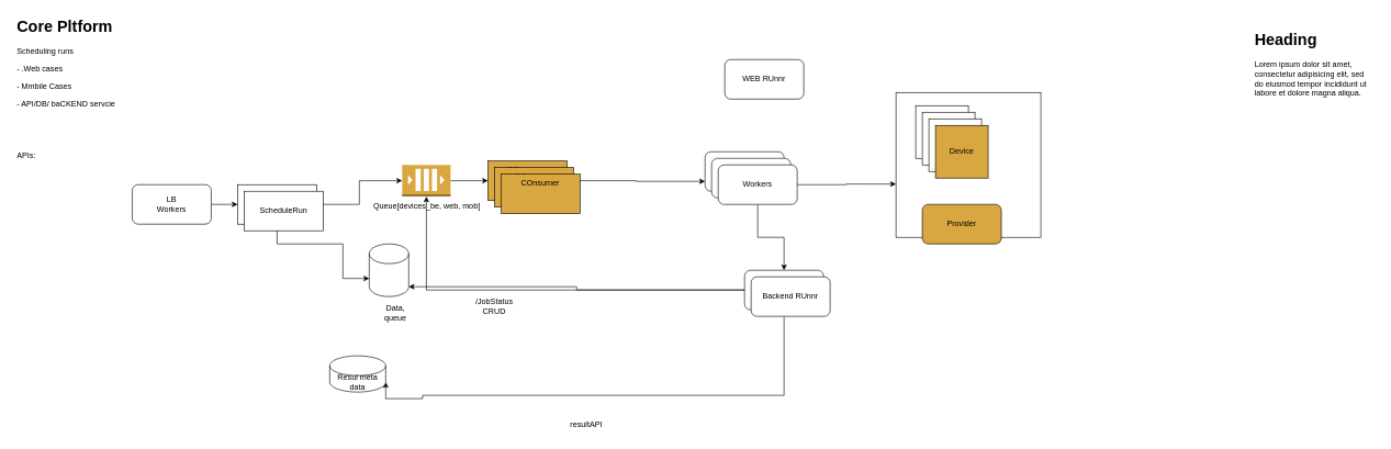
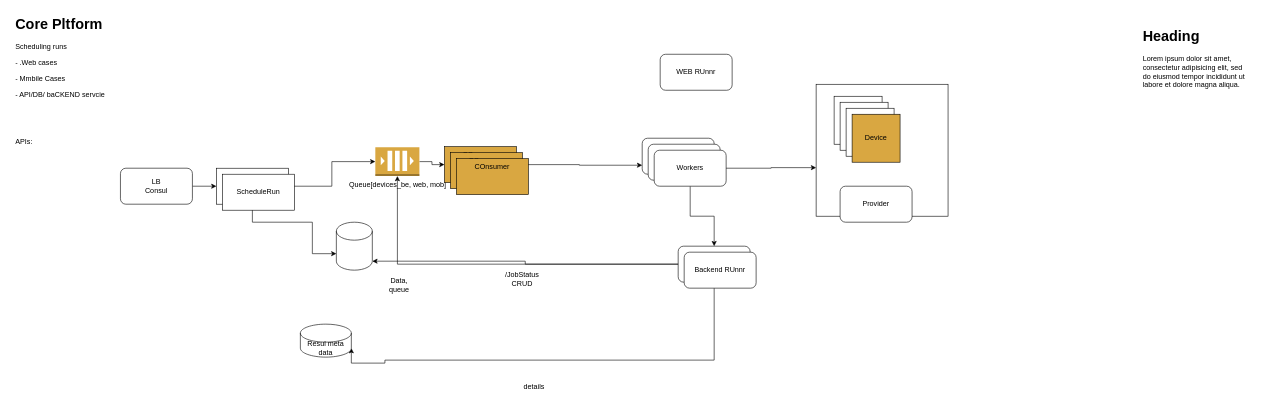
- <mxCell id="11" value="Queue[devices_be, web, mob]" style="outlineConnect=0;dashed=0;verticalLabelPosition=bottom;verticalAlign=top;align=center;html=1;shape=mxgraph.aws3.queue;fillColor=#D9A741;gradientColor=none;" vertex="1" parent="1"><mxGeometry x="610" y="250" width="73.5" height="48" as="geometry" /></mxCell>
+ <mxCell id="11" value="Queue[devices_be, web, mob]" style="outlineConnect=0;dashed=0;verticalLabelPosition=bottom;verticalAlign=top;align=center;html=1;shape=mxgraph.aws3.queue;fillColor=#D9A741;gradientColor=none;" vertex="1" parent="1"><mxGeometry x="625" y="245" width="73.5" height="48" as="geometry" /></mxCell>
- <mxCell id="6" value="&lt;div&gt;LB&lt;/div&gt;&lt;div&gt;Workers&lt;br&gt;&lt;/div&gt;" style="rounded=1;whiteSpace=wrap;html=1;" vertex="1" parent="1"><mxGeometry x="200" y="280" width="120" height="60" as="geometry" /></mxCell>
+ <mxCell id="6" value="&lt;div&gt;LB&lt;/div&gt;&lt;div&gt;Consul&lt;br&gt;&lt;/div&gt;" style="rounded=1;whiteSpace=wrap;html=1;" vertex="1" parent="1"><mxGeometry x="200" y="280" width="120" height="60" as="geometry" /></mxCell>
- <mxCell id="23" value="Provider" style="rounded=1;whiteSpace=wrap;html=1;fillColor=#d9a741;" vertex="1" parent="1"><mxGeometry x="1400" y="310" width="120" height="60" as="geometry" /></mxCell>
+ <mxCell id="23" value="Provider" style="rounded=1;whiteSpace=wrap;html=1;" vertex="1" parent="1"><mxGeometry x="1400" y="310" width="120" height="60" as="geometry" /></mxCell>
- <mxCell id="31" value="&lt;div&gt;/JobStatus&lt;/div&gt;&lt;div&gt;CRUD&lt;br&gt;&lt;/div&gt;" style="text;html=1;strokeColor=none;fillColor=none;align=center;verticalAlign=middle;whiteSpace=wrap;rounded=0;" vertex="1" parent="1"><mxGeometry x="720" y="450" width="60" height="30" as="geometry" /></mxCell>
+ <mxCell id="31" value="&lt;div&gt;/JobStatus&lt;/div&gt;&lt;div&gt;CRUD&lt;br&gt;&lt;/div&gt;" style="text;html=1;strokeColor=none;fillColor=none;align=center;verticalAlign=middle;whiteSpace=wrap;rounded=0;" vertex="1" parent="1"><mxGeometry x="840" y="450" width="60" height="30" as="geometry" /></mxCell>
- <mxCell id="9" value="Data, queue" style="text;html=1;strokeColor=none;fillColor=none;align=center;verticalAlign=middle;whiteSpace=wrap;rounded=0;" vertex="1" parent="1"><mxGeometry x="570" y="460" width="60" height="30" as="geometry" /></mxCell>
+ <mxCell id="9" value="Data, queue" style="text;html=1;strokeColor=none;fillColor=none;align=center;verticalAlign=middle;whiteSpace=wrap;rounded=0;" vertex="1" parent="1"><mxGeometry x="635" y="460" width="60" height="30" as="geometry" /></mxCell>
- <mxCell id="29" value="resultAPI" style="text;html=1;strokeColor=none;fillColor=none;align=center;verticalAlign=middle;whiteSpace=wrap;rounded=0;" vertex="1" parent="1"><mxGeometry x="860" y="630" width="60" height="30" as="geometry" /></mxCell>
+ <mxCell id="29" value="details" style="text;html=1;strokeColor=none;fillColor=none;align=center;verticalAlign=middle;whiteSpace=wrap;rounded=0;" vertex="1" parent="1"><mxGeometry x="860" y="630" width="60" height="30" as="geometry" /></mxCell>
